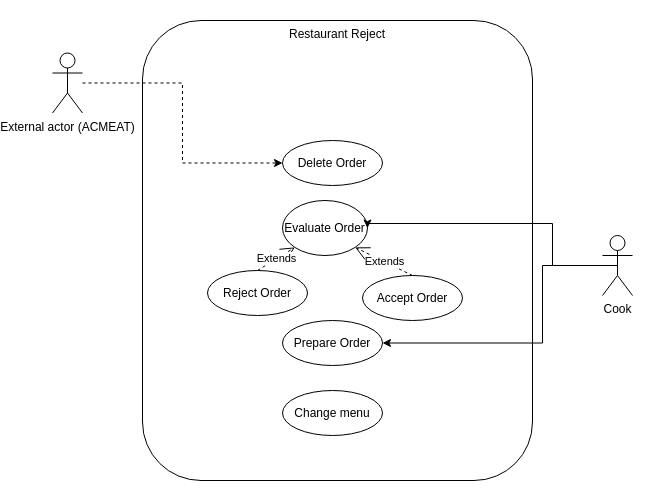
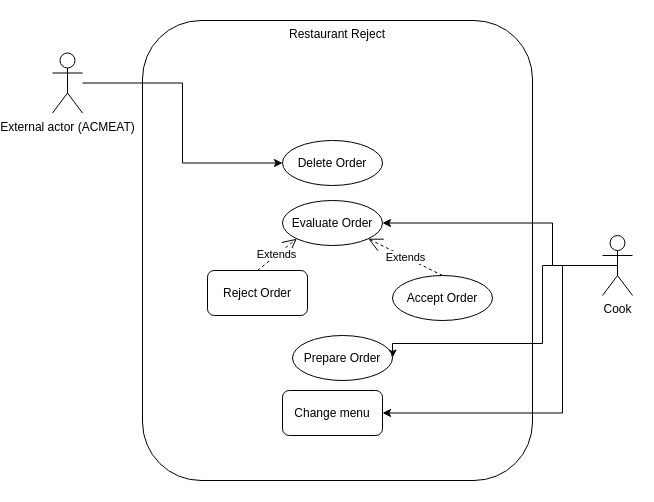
- <mxCell id="3" style="edgeStyle=orthogonalEdgeStyle;rounded=0;orthogonalLoop=1;jettySize=auto;html=1;entryX=0;entryY=0.5;entryDx=0;entryDy=0;dashed=1;" edge="1" parent="1" source="4" target="16"><mxGeometry relative="1" as="geometry" /></mxCell>
+ <mxCell id="3" style="edgeStyle=orthogonalEdgeStyle;rounded=0;orthogonalLoop=1;jettySize=auto;html=1;entryX=0;entryY=0.5;entryDx=0;entryDy=0;" edge="1" parent="1" source="4" target="16"><mxGeometry relative="1" as="geometry" /></mxCell>
- <mxCell id="5" value="Evaluate Order" style="ellipse;whiteSpace=wrap;html=1;" parent="1" vertex="1"><mxGeometry x="250" y="200" width="85" height="55" as="geometry" /></mxCell>
+ <mxCell id="5" value="Evaluate Order" style="ellipse;whiteSpace=wrap;html=1;" parent="1" vertex="1"><mxGeometry x="250" y="200" width="100" height="45" as="geometry" /></mxCell>
- <mxCell id="7" value="Reject Order" style="ellipse;whiteSpace=wrap;html=1;" parent="1" vertex="1"><mxGeometry x="175" y="270" width="100" height="45" as="geometry" /></mxCell>
+ <mxCell id="7" value="Reject Order" style="whiteSpace=wrap;html=1;rounded=1;" parent="1" vertex="1"><mxGeometry x="175" y="270" width="100" height="45" as="geometry" /></mxCell>
- <mxCell id="6" value="Accept Order" style="ellipse;whiteSpace=wrap;html=1;" parent="1" vertex="1"><mxGeometry x="330" y="275" width="100" height="45" as="geometry" /></mxCell>
+ <mxCell id="6" value="Accept Order" style="ellipse;whiteSpace=wrap;html=1;" parent="1" vertex="1"><mxGeometry x="360" y="275" width="100" height="45" as="geometry" /></mxCell>
- <mxCell id="14" value="Prepare Order" style="ellipse;whiteSpace=wrap;html=1;" parent="1" vertex="1"><mxGeometry x="250" y="320" width="100" height="45" as="geometry" /></mxCell>
+ <mxCell id="14" value="Prepare Order" style="ellipse;whiteSpace=wrap;html=1;" parent="1" vertex="1"><mxGeometry x="260" y="335" width="100" height="45" as="geometry" /></mxCell>
- <mxCell id="15" value="Change menu" style="ellipse;whiteSpace=wrap;html=1;" parent="1" vertex="1"><mxGeometry x="250" y="390" width="100" height="45" as="geometry" /></mxCell>
+ <mxCell id="15" value="Change menu" style="whiteSpace=wrap;html=1;rounded=1;" parent="1" vertex="1"><mxGeometry x="250" y="390" width="100" height="45" as="geometry" /></mxCell>
+ <mxCell id="12" style="edgeStyle=orthogonalEdgeStyle;rounded=0;orthogonalLoop=1;jettySize=auto;html=1;entryX=1;entryY=0.5;entryDx=0;entryDy=0;" parent="1" source="13" target="15" edge="1"><mxGeometry relative="1" as="geometry"><Array as="points"><mxPoint x="530" y="265" /><mxPoint x="530" y="413" /></Array></mxGeometry></mxCell>
